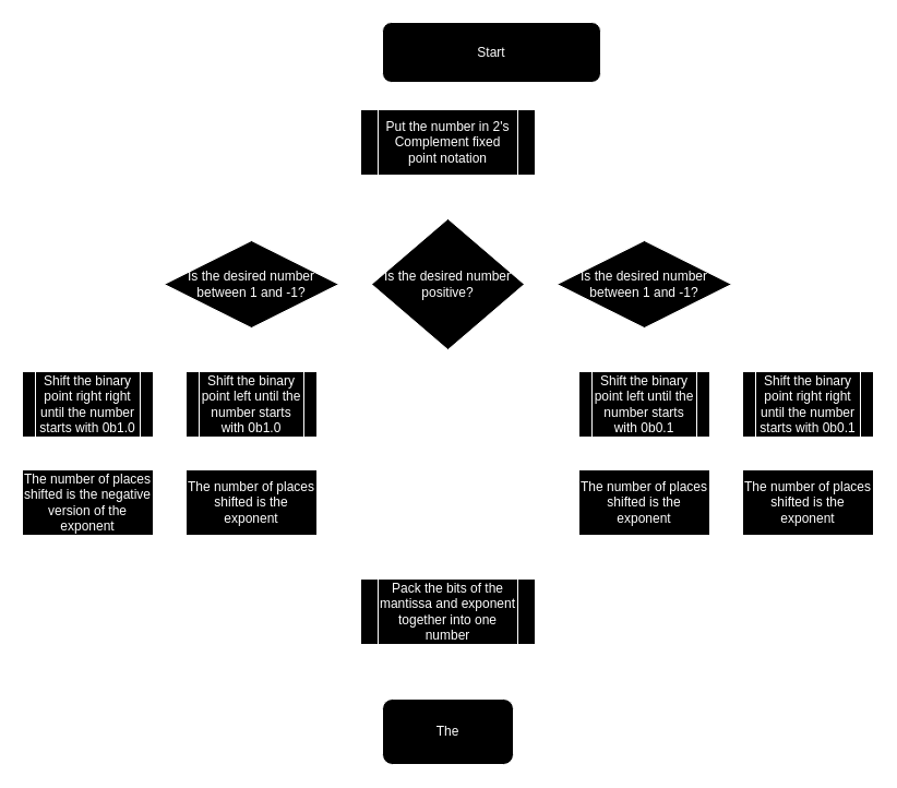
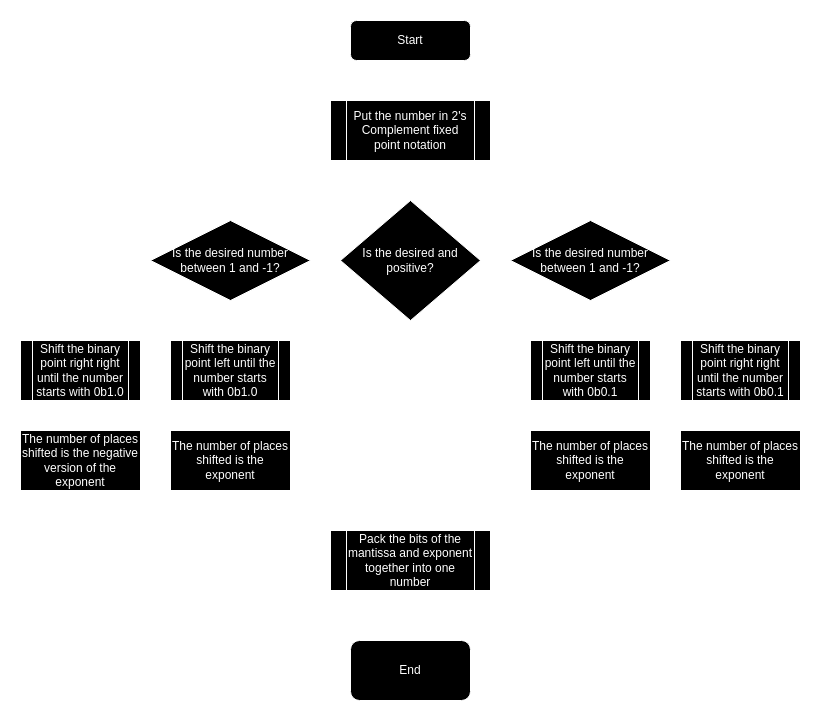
- <mxCell id="2" value="Start&lt;br&gt;" style="rounded=1;whiteSpace=wrap;html=1;strokeColor=#FFFFFF;fillColor=#000000;fillStyle=solid;fontColor=#FFFFFF;" parent="1" vertex="1"><mxGeometry x="350" y="20" width="200" height="55" as="geometry" /></mxCell>
+ <mxCell id="2" value="Start&lt;br&gt;" style="rounded=1;whiteSpace=wrap;html=1;strokeColor=#FFFFFF;fillColor=#000000;fillStyle=solid;fontColor=#FFFFFF;" parent="1" vertex="1"><mxGeometry x="350" y="20" width="120" height="40" as="geometry" /></mxCell>
- <mxCell id="6" value="Is the desired number positive?" style="rhombus;whiteSpace=wrap;html=1;strokeColor=#FFFFFF;fillStyle=solid;fillColor=#000000;fontColor=#FFFFFF;" parent="1" vertex="1"><mxGeometry x="340" y="200" width="140" height="120" as="geometry" /></mxCell>
+ <mxCell id="6" value="Is the desired and positive?" style="rhombus;whiteSpace=wrap;html=1;strokeColor=#FFFFFF;fillStyle=solid;fillColor=#000000;fontColor=#FFFFFF;" parent="1" vertex="1"><mxGeometry x="340" y="200" width="140" height="120" as="geometry" /></mxCell>
- <mxCell id="38" value="The" style="rounded=1;whiteSpace=wrap;html=1;strokeColor=#FFFFFF;fillStyle=solid;fillColor=#000000;fontColor=#FFFFFF;" parent="1" vertex="1"><mxGeometry x="350" y="640" width="120" height="60" as="geometry" /></mxCell>
+ <mxCell id="38" value="End" style="rounded=1;whiteSpace=wrap;html=1;strokeColor=#FFFFFF;fillStyle=solid;fillColor=#000000;fontColor=#FFFFFF;" parent="1" vertex="1"><mxGeometry x="350" y="640" width="120" height="60" as="geometry" /></mxCell>
